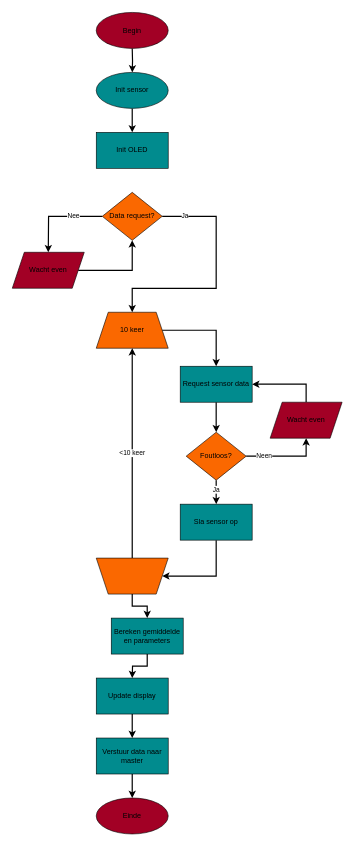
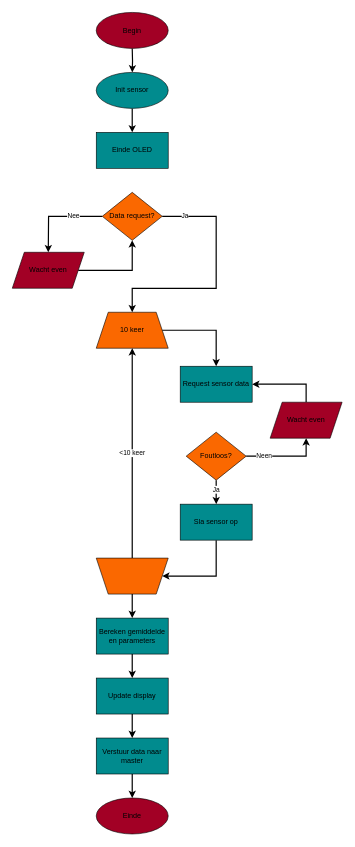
- <mxCell id="11" value="Init OLED" style="rounded=0;whiteSpace=wrap;html=1;fontColor=#000000;fillColor=#018B8E;strokeColor=#000000;" parent="1" vertex="1"><mxGeometry x="160" y="220" width="120" height="60" as="geometry" /></mxCell>
+ <mxCell id="11" value="Einde OLED" style="rounded=0;whiteSpace=wrap;html=1;fontColor=#000000;fillColor=#018B8E;strokeColor=#000000;" parent="1" vertex="1"><mxGeometry x="160" y="220" width="120" height="60" as="geometry" /></mxCell>
- <mxCell id="4" value="" style="edgeStyle=orthogonalEdgeStyle;rounded=0;orthogonalLoop=1;jettySize=auto;html=1;strokeWidth=2;fontColor=#000000;" parent="1" source="6" target="22" edge="1"><mxGeometry relative="1" as="geometry" /></mxCell>
- <mxCell id="19" value="Bereken gemiddelde en parameters" style="rounded=0;whiteSpace=wrap;html=1;fontColor=#000000;fillColor=#018B8E;strokeColor=#000000;" parent="1" vertex="1"><mxGeometry x="185.01" y="1030" width="120" height="60" as="geometry" /></mxCell>
+ <mxCell id="19" value="Bereken gemiddelde en parameters" style="rounded=0;whiteSpace=wrap;html=1;fontColor=#000000;fillColor=#018B8E;strokeColor=#000000;" parent="1" vertex="1"><mxGeometry x="160.01" y="1030" width="120" height="60" as="geometry" /></mxCell>
